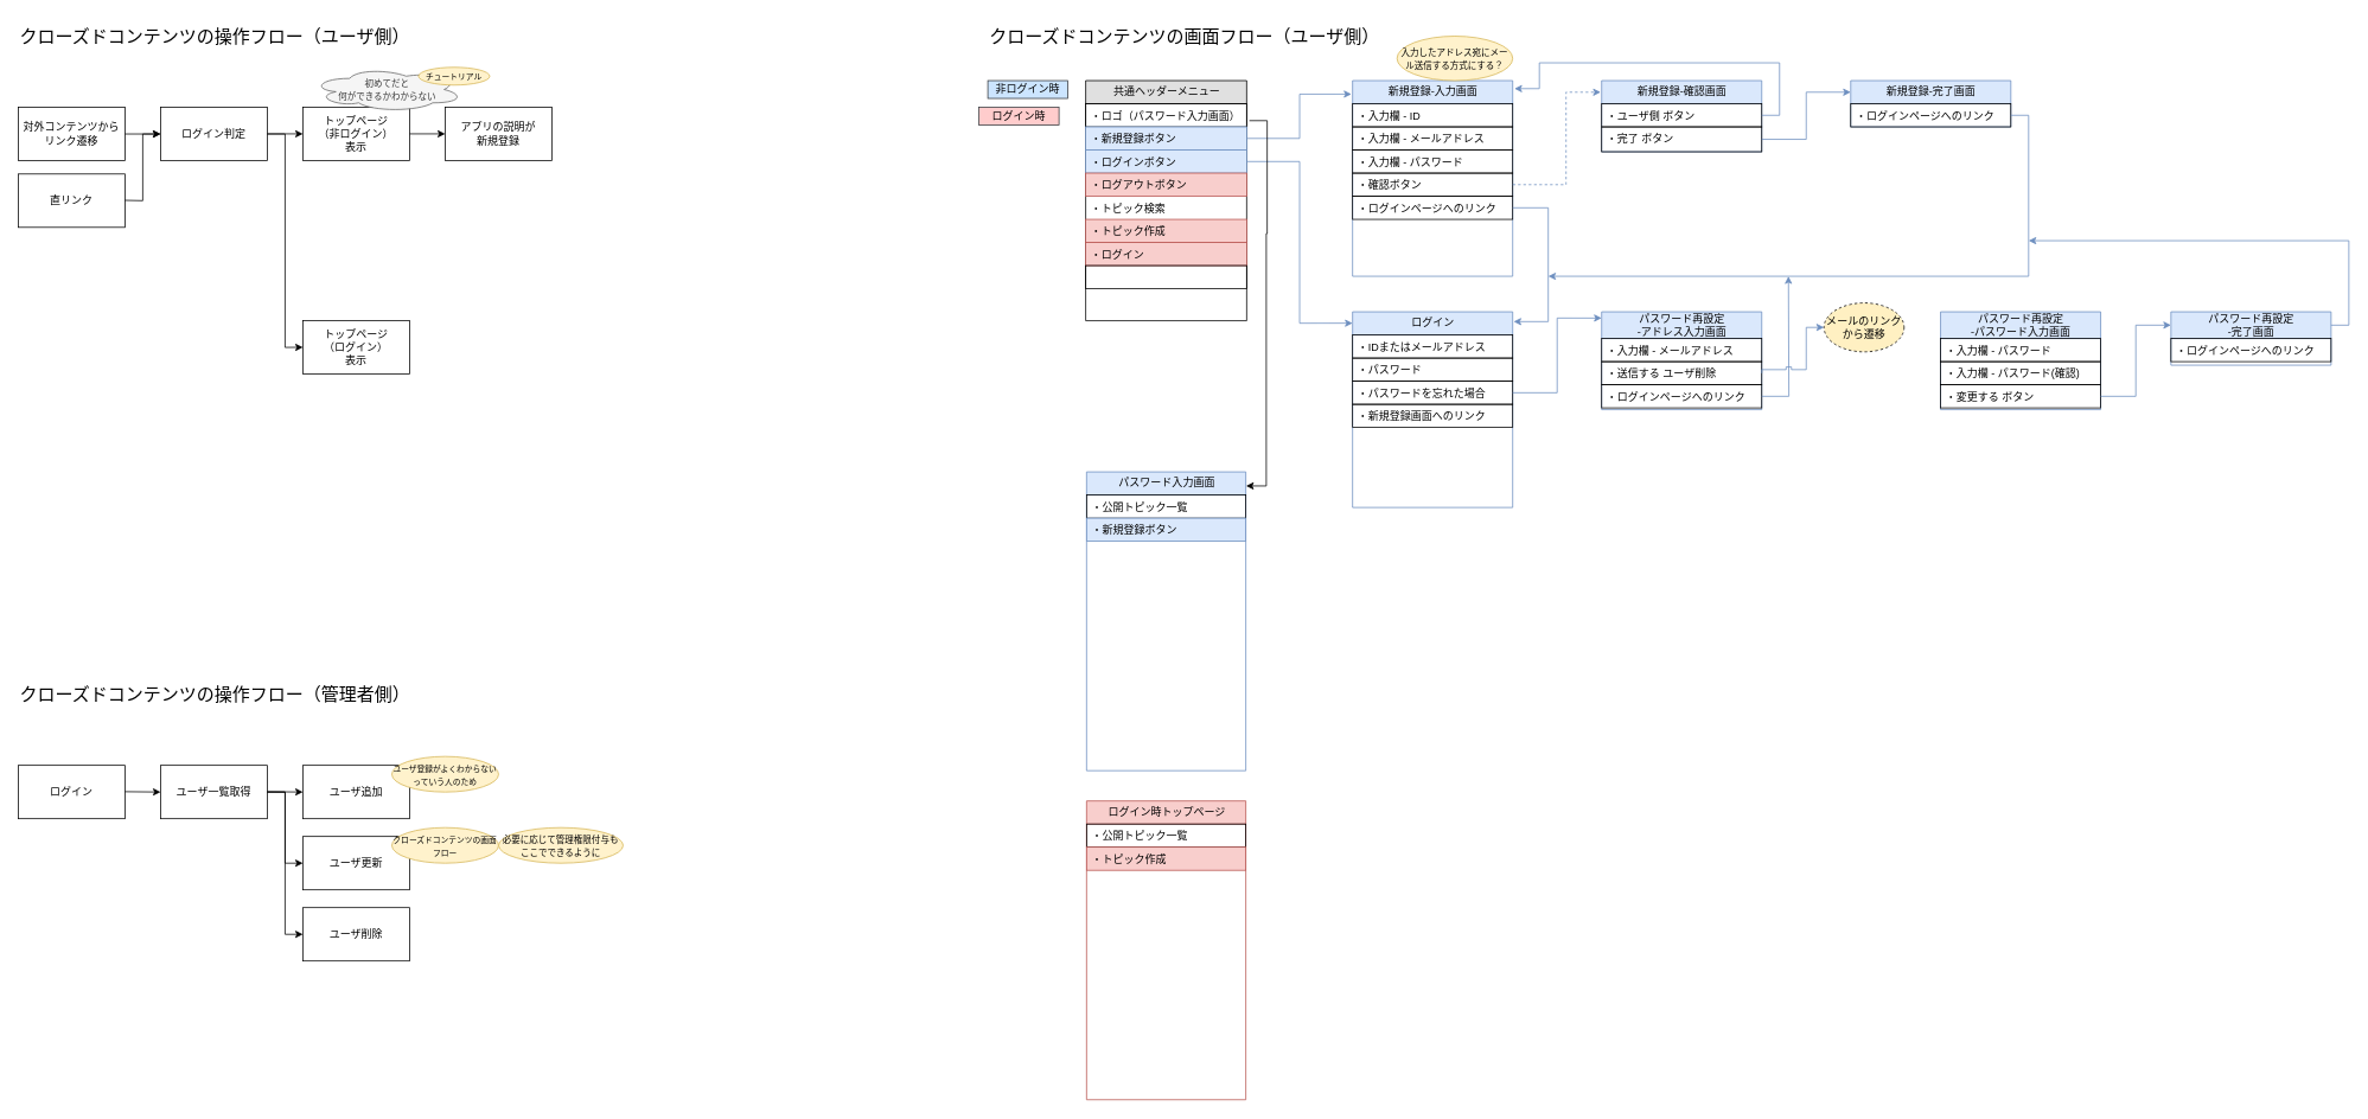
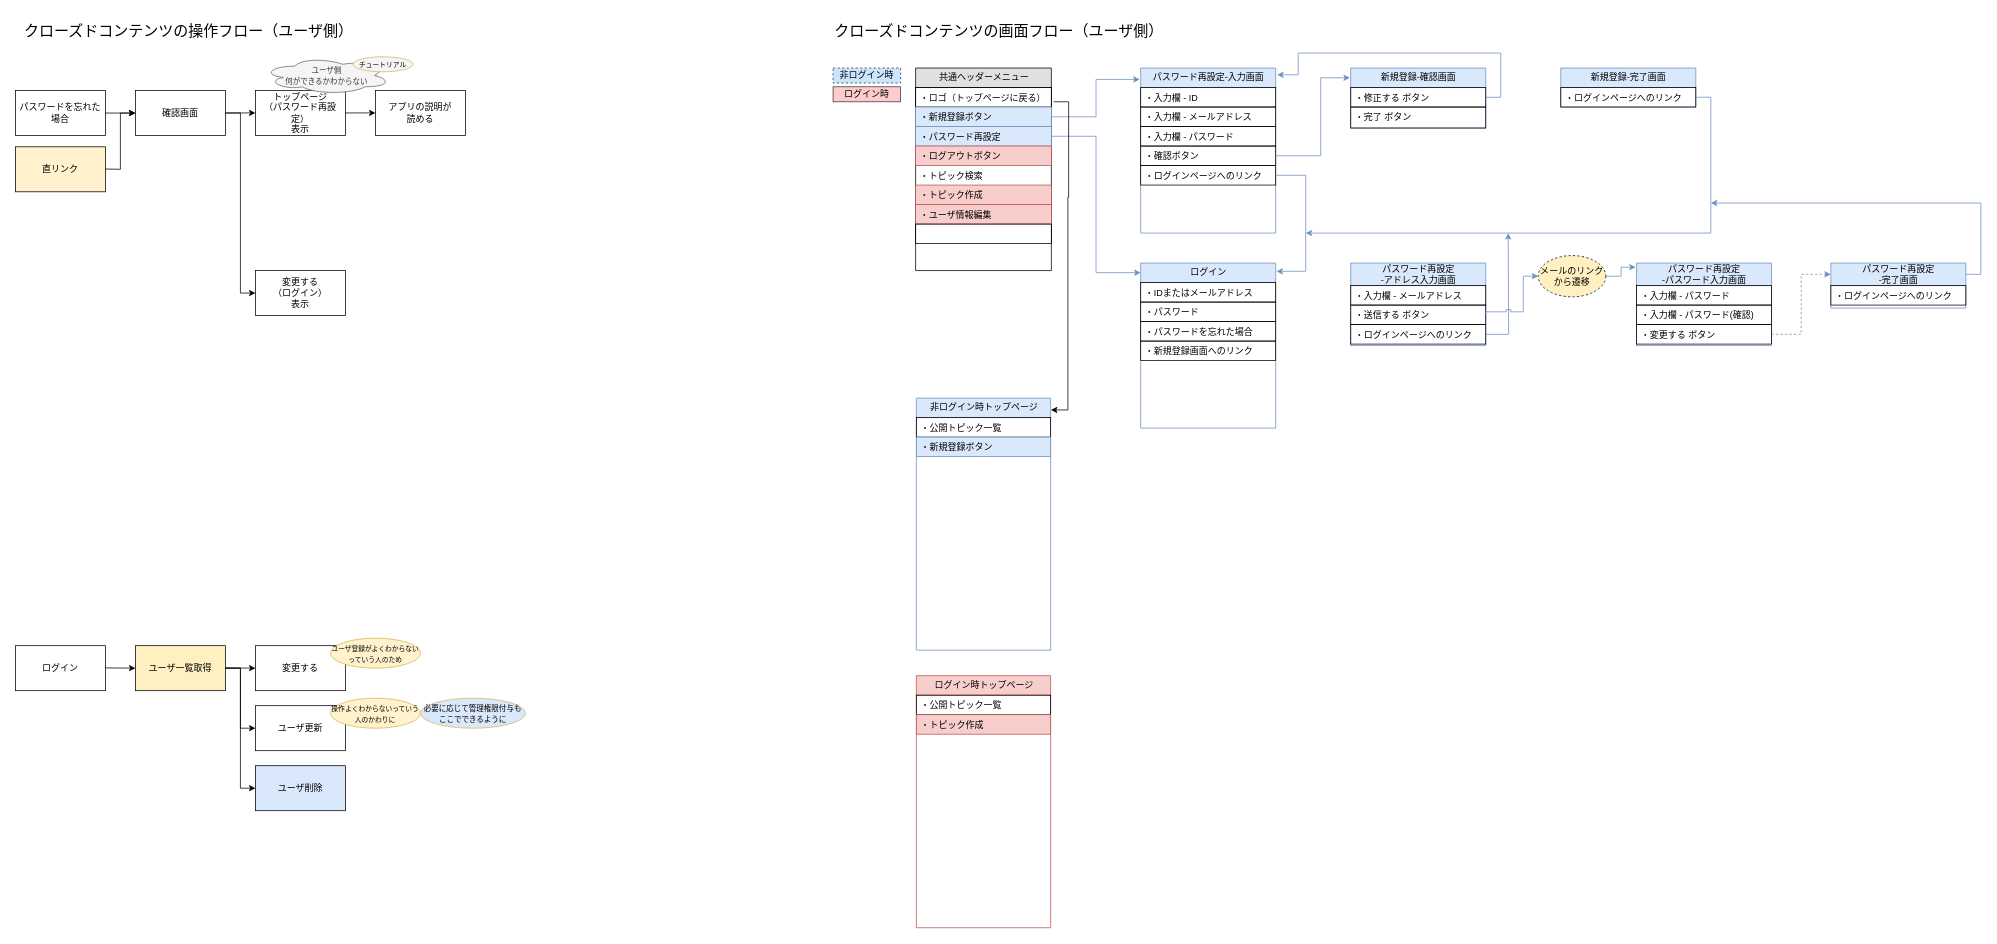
- <mxCell id="30" value="&lt;font style=&quot;font-size: 20px;&quot;&gt;クローズドコンテンツの操作フロー（ユーザ側）&lt;/font&gt;" style="text;html=1;align=left;verticalAlign=middle;resizable=0;points=[];autosize=1;strokeColor=none;fillColor=none;" parent="1" vertex="1"><mxGeometry x="20" y="20" width="460" height="40" as="geometry" /></mxCell>
+ <mxCell id="30" value="&lt;font style=&quot;font-size: 20px;&quot;&gt;クローズドコンテンツの操作フロー（ユーザ側）&lt;/font&gt;" style="text;html=1;align=left;verticalAlign=middle;resizable=0;points=[];autosize=1;strokeColor=none;fillColor=none;" parent="1" vertex="1"><mxGeometry x="30" y="20" width="460" height="40" as="geometry" /></mxCell>
- <mxCell id="65" value="&lt;font size=&quot;1&quot;&gt;入力したアドレス宛にメール送信する方式にする？&lt;/font&gt;" style="ellipse;whiteSpace=wrap;html=1;fillColor=#fff2cc;strokeColor=#d6b656;" parent="1" vertex="1"><mxGeometry x="1570" y="40" width="130" height="50" as="geometry" /></mxCell>
- <mxCell id="42" value="&lt;font style=&quot;font-size: 9px;&quot;&gt;チュートリアル&lt;/font&gt;" style="ellipse;whiteSpace=wrap;html=1;fillColor=#fff2cc;strokeColor=#d6b656;" parent="1" vertex="1"><mxGeometry x="470" y="75" width="80" height="20" as="geometry" /></mxCell>
+ <mxCell id="42" value="&lt;font style=&quot;font-size: 9px;&quot;&gt;チュートリアル&lt;/font&gt;" style="ellipse;whiteSpace=wrap;html=1;fillColor=#f5f5f5;strokeColor=#d6b656;" parent="1" vertex="1"><mxGeometry x="470" y="75" width="80" height="20" as="geometry" /></mxCell>
- <mxCell id="41" value="&lt;font style=&quot;font-size: 10px;&quot;&gt;初めてだと&lt;br&gt;何ができるかわからない&lt;br&gt;&lt;/font&gt;" style="ellipse;shape=cloud;whiteSpace=wrap;html=1;fillColor=#f5f5f5;fontColor=#333333;strokeColor=#666666;" parent="1" vertex="1"><mxGeometry x="350" y="75" width="170" height="50" as="geometry" /></mxCell>
+ <mxCell id="41" value="&lt;font style=&quot;font-size: 10px;&quot;&gt;ユーザ側&lt;br&gt;何ができるかわからない&lt;br&gt;&lt;/font&gt;" style="ellipse;shape=cloud;whiteSpace=wrap;html=1;fillColor=#f5f5f5;fontColor=#333333;strokeColor=#666666;" parent="1" vertex="1"><mxGeometry x="350" y="75" width="170" height="50" as="geometry" /></mxCell>
- <mxCell id="12" value="非ログイン時" style="whiteSpace=wrap;html=1;fillColor=#cce5ff;strokeColor=#36393d;" parent="1" vertex="1"><mxGeometry x="1110" y="90" width="90" height="20" as="geometry" /></mxCell>
+ <mxCell id="12" value="非ログイン時" style="whiteSpace=wrap;html=1;fillColor=#cce5ff;strokeColor=#36393d;dashed=1;" parent="1" vertex="1"><mxGeometry x="1110" y="90" width="90" height="20" as="geometry" /></mxCell>
- <mxCell id="22" value="新規登録-入力画面" style="swimlane;html=1;fontStyle=0;childLayout=stackLayout;horizontal=1;startSize=26;fillColor=#dae8fc;horizontalStack=0;resizeParent=1;resizeLast=0;collapsible=1;marginBottom=0;swimlaneFillColor=#ffffff;align=center;rounded=0;shadow=0;comic=0;labelBackgroundColor=none;strokeWidth=1;fontFamily=Verdana;fontSize=12;strokeColor=#6c8ebf;" parent="1" vertex="1"><mxGeometry x="1520" y="90" width="180" height="220" as="geometry"><mxRectangle x="1520" y="100" width="90" height="30" as="alternateBounds" /></mxGeometry></mxCell>
+ <mxCell id="22" value="パスワード再設定-入力画面" style="swimlane;html=1;fontStyle=0;childLayout=stackLayout;horizontal=1;startSize=26;fillColor=#dae8fc;horizontalStack=0;resizeParent=1;resizeLast=0;collapsible=1;marginBottom=0;swimlaneFillColor=#ffffff;align=center;rounded=0;shadow=0;comic=0;labelBackgroundColor=none;strokeWidth=1;fontFamily=Verdana;fontSize=12;strokeColor=#6c8ebf;" parent="1" vertex="1"><mxGeometry x="1520" y="90" width="180" height="220" as="geometry"><mxRectangle x="1520" y="100" width="90" height="30" as="alternateBounds" /></mxGeometry></mxCell>
- <mxCell id="13" value="ログイン時" style="whiteSpace=wrap;html=1;fillColor=#ffcccc;strokeColor=#36393d;" parent="1" vertex="1"><mxGeometry x="1100" y="120" width="90" height="20" as="geometry" /></mxCell>
+ <mxCell id="13" value="ログイン時" style="whiteSpace=wrap;html=1;fillColor=#ffcccc;strokeColor=#36393d;" parent="1" vertex="1"><mxGeometry x="1110" y="115" width="90" height="20" as="geometry" /></mxCell>
- <mxCell id="3" value="・ロゴ（パスワード入力画面）" style="text;html=1;strokeColor=default;fillColor=none;spacingLeft=4;spacingRight=4;whiteSpace=wrap;overflow=hidden;rotatable=0;points=[[0,0.5],[1,0.5]];portConstraint=eastwest;" parent="2" vertex="1"><mxGeometry y="26" width="181" height="26" as="geometry" /></mxCell>
+ <mxCell id="3" value="・ロゴ（トップページに戻る）" style="text;html=1;strokeColor=default;fillColor=none;spacingLeft=4;spacingRight=4;whiteSpace=wrap;overflow=hidden;rotatable=0;points=[[0,0.5],[1,0.5]];portConstraint=eastwest;" parent="2" vertex="1"><mxGeometry y="26" width="181" height="26" as="geometry" /></mxCell>
- <mxCell id="63" value="・ユーザ側 ボタン" style="text;html=1;strokeColor=default;fillColor=none;spacingLeft=4;spacingRight=4;whiteSpace=wrap;overflow=hidden;rotatable=0;points=[[0,0.5],[1,0.5]];portConstraint=eastwest;" parent="62" vertex="1"><mxGeometry y="26" width="180" height="26" as="geometry" /></mxCell>
+ <mxCell id="63" value="・修正する ボタン" style="text;html=1;strokeColor=default;fillColor=none;spacingLeft=4;spacingRight=4;whiteSpace=wrap;overflow=hidden;rotatable=0;points=[[0,0.5],[1,0.5]];portConstraint=eastwest;" parent="62" vertex="1"><mxGeometry y="26" width="180" height="26" as="geometry" /></mxCell>
- <mxCell id="69" style="edgeStyle=orthogonalEdgeStyle;rounded=0;orthogonalLoop=1;jettySize=auto;html=1;exitX=1;exitY=0.5;exitDx=0;exitDy=0;entryX=0;entryY=0.25;entryDx=0;entryDy=0;fillColor=#dae8fc;strokeColor=#6c8ebf;" parent="1" source="64" target="66" edge="1"><mxGeometry relative="1" as="geometry"><mxPoint x="1970" y="219" as="sourcePoint" /><mxPoint x="2069" y="115" as="targetPoint" /></mxGeometry></mxCell>
- <mxCell id="31" value="対外コンテンツからリンク遷移" style="whiteSpace=wrap;html=1;" parent="1" vertex="1"><mxGeometry x="20" y="120" width="120" height="60" as="geometry" /></mxCell>
+ <mxCell id="31" value="パスワードを忘れた場合" style="whiteSpace=wrap;html=1;" parent="1" vertex="1"><mxGeometry x="20" y="120" width="120" height="60" as="geometry" /></mxCell>
- <mxCell id="33" value="ログイン判定" style="whiteSpace=wrap;html=1;" parent="1" vertex="1"><mxGeometry x="180" y="120" width="120" height="60" as="geometry" /></mxCell>
+ <mxCell id="33" value="確認画面" style="whiteSpace=wrap;html=1;" parent="1" vertex="1"><mxGeometry x="180" y="120" width="120" height="60" as="geometry" /></mxCell>
- <mxCell id="40" value="トップページ&lt;br&gt;（非ログイン）&lt;br&gt;表示" style="whiteSpace=wrap;html=1;" parent="1" vertex="1"><mxGeometry x="340" y="120" width="120" height="60" as="geometry" /></mxCell>
+ <mxCell id="40" value="トップページ&lt;br&gt;（パスワード再設定）&lt;br&gt;表示" style="whiteSpace=wrap;html=1;" parent="1" vertex="1"><mxGeometry x="340" y="120" width="120" height="60" as="geometry" /></mxCell>
- <mxCell id="46" value="アプリの説明が&lt;br&gt;新規登録" style="whiteSpace=wrap;html=1;" parent="1" vertex="1"><mxGeometry x="500" y="120" width="120" height="60" as="geometry" /></mxCell>
+ <mxCell id="46" value="アプリの説明が&lt;br&gt;読める" style="whiteSpace=wrap;html=1;" parent="1" vertex="1"><mxGeometry x="500" y="120" width="120" height="60" as="geometry" /></mxCell>
- <mxCell id="68" style="edgeStyle=orthogonalEdgeStyle;rounded=0;orthogonalLoop=1;jettySize=auto;html=1;exitX=1;exitY=0.5;exitDx=0;exitDy=0;entryX=-0.006;entryY=0.163;entryDx=0;entryDy=0;entryPerimeter=0;fillColor=#dae8fc;strokeColor=#6c8ebf;dashed=1;" parent="1" source="26" target="62" edge="1"><mxGeometry relative="1" as="geometry"><mxPoint x="1710" y="210" as="sourcePoint" /><mxPoint x="1712" y="341" as="targetPoint" /><Array as="points"><mxPoint x="1760" y="207" /><mxPoint x="1760" y="103" /></Array></mxGeometry></mxCell>
+ <mxCell id="68" style="edgeStyle=orthogonalEdgeStyle;rounded=0;orthogonalLoop=1;jettySize=auto;html=1;exitX=1;exitY=0.5;exitDx=0;exitDy=0;entryX=-0.006;entryY=0.163;entryDx=0;entryDy=0;entryPerimeter=0;fillColor=#dae8fc;strokeColor=#6c8ebf;" parent="1" source="26" target="62" edge="1"><mxGeometry relative="1" as="geometry"><mxPoint x="1710" y="210" as="sourcePoint" /><mxPoint x="1712" y="341" as="targetPoint" /><Array as="points"><mxPoint x="1760" y="207" /><mxPoint x="1760" y="103" /></Array></mxGeometry></mxCell>
- <mxCell id="5" value="・ログインボタン" style="text;html=1;strokeColor=#6c8ebf;fillColor=#dae8fc;spacingLeft=4;spacingRight=4;whiteSpace=wrap;overflow=hidden;rotatable=0;points=[[0,0.5],[1,0.5]];portConstraint=eastwest;" parent="2" vertex="1"><mxGeometry y="78" width="181" height="26" as="geometry" /></mxCell>
+ <mxCell id="5" value="・パスワード再設定" style="text;html=1;strokeColor=#6c8ebf;fillColor=#dae8fc;spacingLeft=4;spacingRight=4;whiteSpace=wrap;overflow=hidden;rotatable=0;points=[[0,0.5],[1,0.5]];portConstraint=eastwest;" parent="2" vertex="1"><mxGeometry y="78" width="181" height="26" as="geometry" /></mxCell>
- <mxCell id="38" value="直リンク" style="whiteSpace=wrap;html=1;" parent="1" vertex="1"><mxGeometry x="20" y="195" width="120" height="60" as="geometry" /></mxCell>
+ <mxCell id="38" value="直リンク" style="whiteSpace=wrap;html=1;fillColor=#fff2cc;" parent="1" vertex="1"><mxGeometry x="20" y="195" width="120" height="60" as="geometry" /></mxCell>
- <mxCell id="9" value="・ログイン" style="text;html=1;strokeColor=#b85450;fillColor=#f8cecc;spacingLeft=4;spacingRight=4;whiteSpace=wrap;overflow=hidden;rotatable=0;points=[[0,0.5],[1,0.5]];portConstraint=eastwest;" parent="2" vertex="1"><mxGeometry y="182" width="181" height="26" as="geometry" /></mxCell>
+ <mxCell id="9" value="・ユーザ情報編集" style="text;html=1;strokeColor=#b85450;fillColor=#f8cecc;spacingLeft=4;spacingRight=4;whiteSpace=wrap;overflow=hidden;rotatable=0;points=[[0,0.5],[1,0.5]];portConstraint=eastwest;" parent="2" vertex="1"><mxGeometry y="182" width="181" height="26" as="geometry" /></mxCell>
+ <mxCell id="81" style="edgeStyle=orthogonalEdgeStyle;rounded=0;orthogonalLoop=1;jettySize=auto;html=1;exitX=1;exitY=0.5;exitDx=0;exitDy=0;fillColor=#dae8fc;strokeColor=#6c8ebf;entryX=-0.006;entryY=0.05;entryDx=0;entryDy=0;entryPerimeter=0;jumpStyle=sharp;" parent="1" source="83" target="77" edge="1"><mxGeometry relative="1" as="geometry"><mxPoint x="2030" y="419.5" as="sourcePoint" /><mxPoint x="2060" y="288.5" as="targetPoint" /></mxGeometry></mxCell>
- <mxCell id="44" value="トップページ&lt;br style=&quot;border-color: var(--border-color);&quot;&gt;（ログイン）&lt;br style=&quot;border-color: var(--border-color);&quot;&gt;表示" style="whiteSpace=wrap;html=1;" parent="1" vertex="1"><mxGeometry x="340" y="360" width="120" height="60" as="geometry" /></mxCell>
+ <mxCell id="44" value="変更する&lt;br style=&quot;border-color: var(--border-color);&quot;&gt;（ログイン）&lt;br style=&quot;border-color: var(--border-color);&quot;&gt;表示" style="whiteSpace=wrap;html=1;" parent="1" vertex="1"><mxGeometry x="340" y="360" width="120" height="60" as="geometry" /></mxCell>
- <mxCell id="84" style="edgeStyle=orthogonalEdgeStyle;rounded=0;orthogonalLoop=1;jettySize=auto;html=1;exitX=1;exitY=0.5;exitDx=0;exitDy=0;fillColor=#dae8fc;strokeColor=#6c8ebf;entryX=0;entryY=0.064;entryDx=0;entryDy=0;entryPerimeter=0;" parent="1" source="20" target="72" edge="1"><mxGeometry relative="1" as="geometry"><mxPoint x="1730" y="430" as="sourcePoint" /><mxPoint x="1731" y="558" as="targetPoint" /></mxGeometry></mxCell>
- <mxCell id="87" style="edgeStyle=orthogonalEdgeStyle;rounded=0;orthogonalLoop=1;jettySize=auto;html=1;exitX=1;exitY=0.5;exitDx=0;exitDy=0;fillColor=#dae8fc;strokeColor=#6c8ebf;entryX=0;entryY=0.25;entryDx=0;entryDy=0;jumpStyle=sharp;" parent="1" source="80" target="85" edge="1"><mxGeometry relative="1" as="geometry"><mxPoint x="2370" y="362" as="sourcePoint" /><mxPoint x="2410" y="350" as="targetPoint" /></mxGeometry></mxCell>
+ <mxCell id="87" style="edgeStyle=orthogonalEdgeStyle;rounded=0;orthogonalLoop=1;jettySize=auto;html=1;exitX=1;exitY=0.5;exitDx=0;exitDy=0;fillColor=#dae8fc;strokeColor=#6c8ebf;entryX=0;entryY=0.25;entryDx=0;entryDy=0;jumpStyle=sharp;dashed=1;" parent="1" source="80" target="85" edge="1"><mxGeometry relative="1" as="geometry"><mxPoint x="2370" y="362" as="sourcePoint" /><mxPoint x="2410" y="350" as="targetPoint" /></mxGeometry></mxCell>
- <mxCell id="74" value="・送信する ユーザ削除" style="text;html=1;strokeColor=default;fillColor=none;spacingLeft=4;spacingRight=4;whiteSpace=wrap;overflow=hidden;rotatable=0;points=[[0,0.5],[1,0.5]];portConstraint=eastwest;" parent="72" vertex="1"><mxGeometry y="56" width="180" height="26" as="geometry" /></mxCell>
+ <mxCell id="74" value="・送信する ボタン" style="text;html=1;strokeColor=default;fillColor=none;spacingLeft=4;spacingRight=4;whiteSpace=wrap;overflow=hidden;rotatable=0;points=[[0,0.5],[1,0.5]];portConstraint=eastwest;" parent="72" vertex="1"><mxGeometry y="56" width="180" height="26" as="geometry" /></mxCell>
- <mxCell id="14" value="パスワード入力画面" style="swimlane;html=1;fontStyle=0;childLayout=stackLayout;horizontal=1;startSize=26;fillColor=#dae8fc;horizontalStack=0;resizeParent=1;resizeLast=0;collapsible=1;marginBottom=0;swimlaneFillColor=#ffffff;align=center;rounded=0;shadow=0;comic=0;labelBackgroundColor=none;strokeWidth=1;fontFamily=Verdana;fontSize=12;swimlaneLine=1;glass=0;strokeColor=#6c8ebf;" parent="1" vertex="1"><mxGeometry x="1221" y="530" width="179" height="336" as="geometry"><mxRectangle x="131" y="1840" width="110" height="30" as="alternateBounds" /></mxGeometry></mxCell>
+ <mxCell id="14" value="非ログイン時トップページ" style="swimlane;html=1;fontStyle=0;childLayout=stackLayout;horizontal=1;startSize=26;fillColor=#dae8fc;horizontalStack=0;resizeParent=1;resizeLast=0;collapsible=1;marginBottom=0;swimlaneFillColor=#ffffff;align=center;rounded=0;shadow=0;comic=0;labelBackgroundColor=none;strokeWidth=1;fontFamily=Verdana;fontSize=12;swimlaneLine=1;glass=0;strokeColor=#6c8ebf;" parent="1" vertex="1"><mxGeometry x="1221" y="530" width="179" height="336" as="geometry"><mxRectangle x="131" y="1840" width="110" height="30" as="alternateBounds" /></mxGeometry></mxCell>
- <mxCell id="34" value="&lt;font style=&quot;font-size: 20px;&quot;&gt;クローズドコンテンツの操作フロー（管理者側）&lt;/font&gt;" style="text;html=1;align=left;verticalAlign=middle;resizable=0;points=[];autosize=1;strokeColor=none;fillColor=none;" parent="1" vertex="1"><mxGeometry x="20" y="760" width="460" height="40" as="geometry" /></mxCell>
- <mxCell id="37" value="ユーザ一覧取得" style="whiteSpace=wrap;html=1;" parent="1" vertex="1"><mxGeometry x="180" y="860" width="120" height="60" as="geometry" /></mxCell>
+ <mxCell id="37" value="ユーザ一覧取得" style="whiteSpace=wrap;html=1;fillColor=#fff0c2;" parent="1" vertex="1"><mxGeometry x="180" y="860" width="120" height="60" as="geometry" /></mxCell>
- <mxCell id="53" value="ユーザ追加" style="whiteSpace=wrap;html=1;" parent="1" vertex="1"><mxGeometry x="340" y="860" width="120" height="60" as="geometry" /></mxCell>
+ <mxCell id="53" value="変更する" style="whiteSpace=wrap;html=1;" parent="1" vertex="1"><mxGeometry x="340" y="860" width="120" height="60" as="geometry" /></mxCell>
- <mxCell id="58" value="&lt;font style=&quot;font-size: 9px;&quot;&gt;クローズドコンテンツの画面フロー&lt;/font&gt;" style="ellipse;whiteSpace=wrap;html=1;fillColor=#fff2cc;strokeColor=#d6b656;" parent="1" vertex="1"><mxGeometry x="440" y="930" width="120" height="40" as="geometry" /></mxCell>
+ <mxCell id="58" value="&lt;font style=&quot;font-size: 9px;&quot;&gt;操作よくわからないっていう人のかわりに&lt;/font&gt;" style="ellipse;whiteSpace=wrap;html=1;fillColor=#fff2cc;strokeColor=#d6b656;" parent="1" vertex="1"><mxGeometry x="440" y="930" width="120" height="40" as="geometry" /></mxCell>
- <mxCell id="60" value="&lt;font size=&quot;1&quot;&gt;必要に応じて管理権限付与もここでできるように&lt;/font&gt;" style="ellipse;whiteSpace=wrap;html=1;fillColor=#fff2cc;strokeColor=#d6b656;" parent="1" vertex="1"><mxGeometry x="560" y="930" width="140" height="40" as="geometry" /></mxCell>
+ <mxCell id="60" value="&lt;font size=&quot;1&quot;&gt;必要に応じて管理権限付与もここでできるように&lt;/font&gt;" style="ellipse;whiteSpace=wrap;html=1;fillColor=#dae8fc;strokeColor=#d6b656;" parent="1" vertex="1"><mxGeometry x="560" y="930" width="140" height="40" as="geometry" /></mxCell>
- <mxCell id="57" value="ユーザ削除" style="whiteSpace=wrap;html=1;" parent="1" vertex="1"><mxGeometry x="340" y="1020" width="120" height="60" as="geometry" /></mxCell>
+ <mxCell id="57" value="ユーザ削除" style="whiteSpace=wrap;html=1;fillColor=#dae8fc;" parent="1" vertex="1"><mxGeometry x="340" y="1020" width="120" height="60" as="geometry" /></mxCell>
